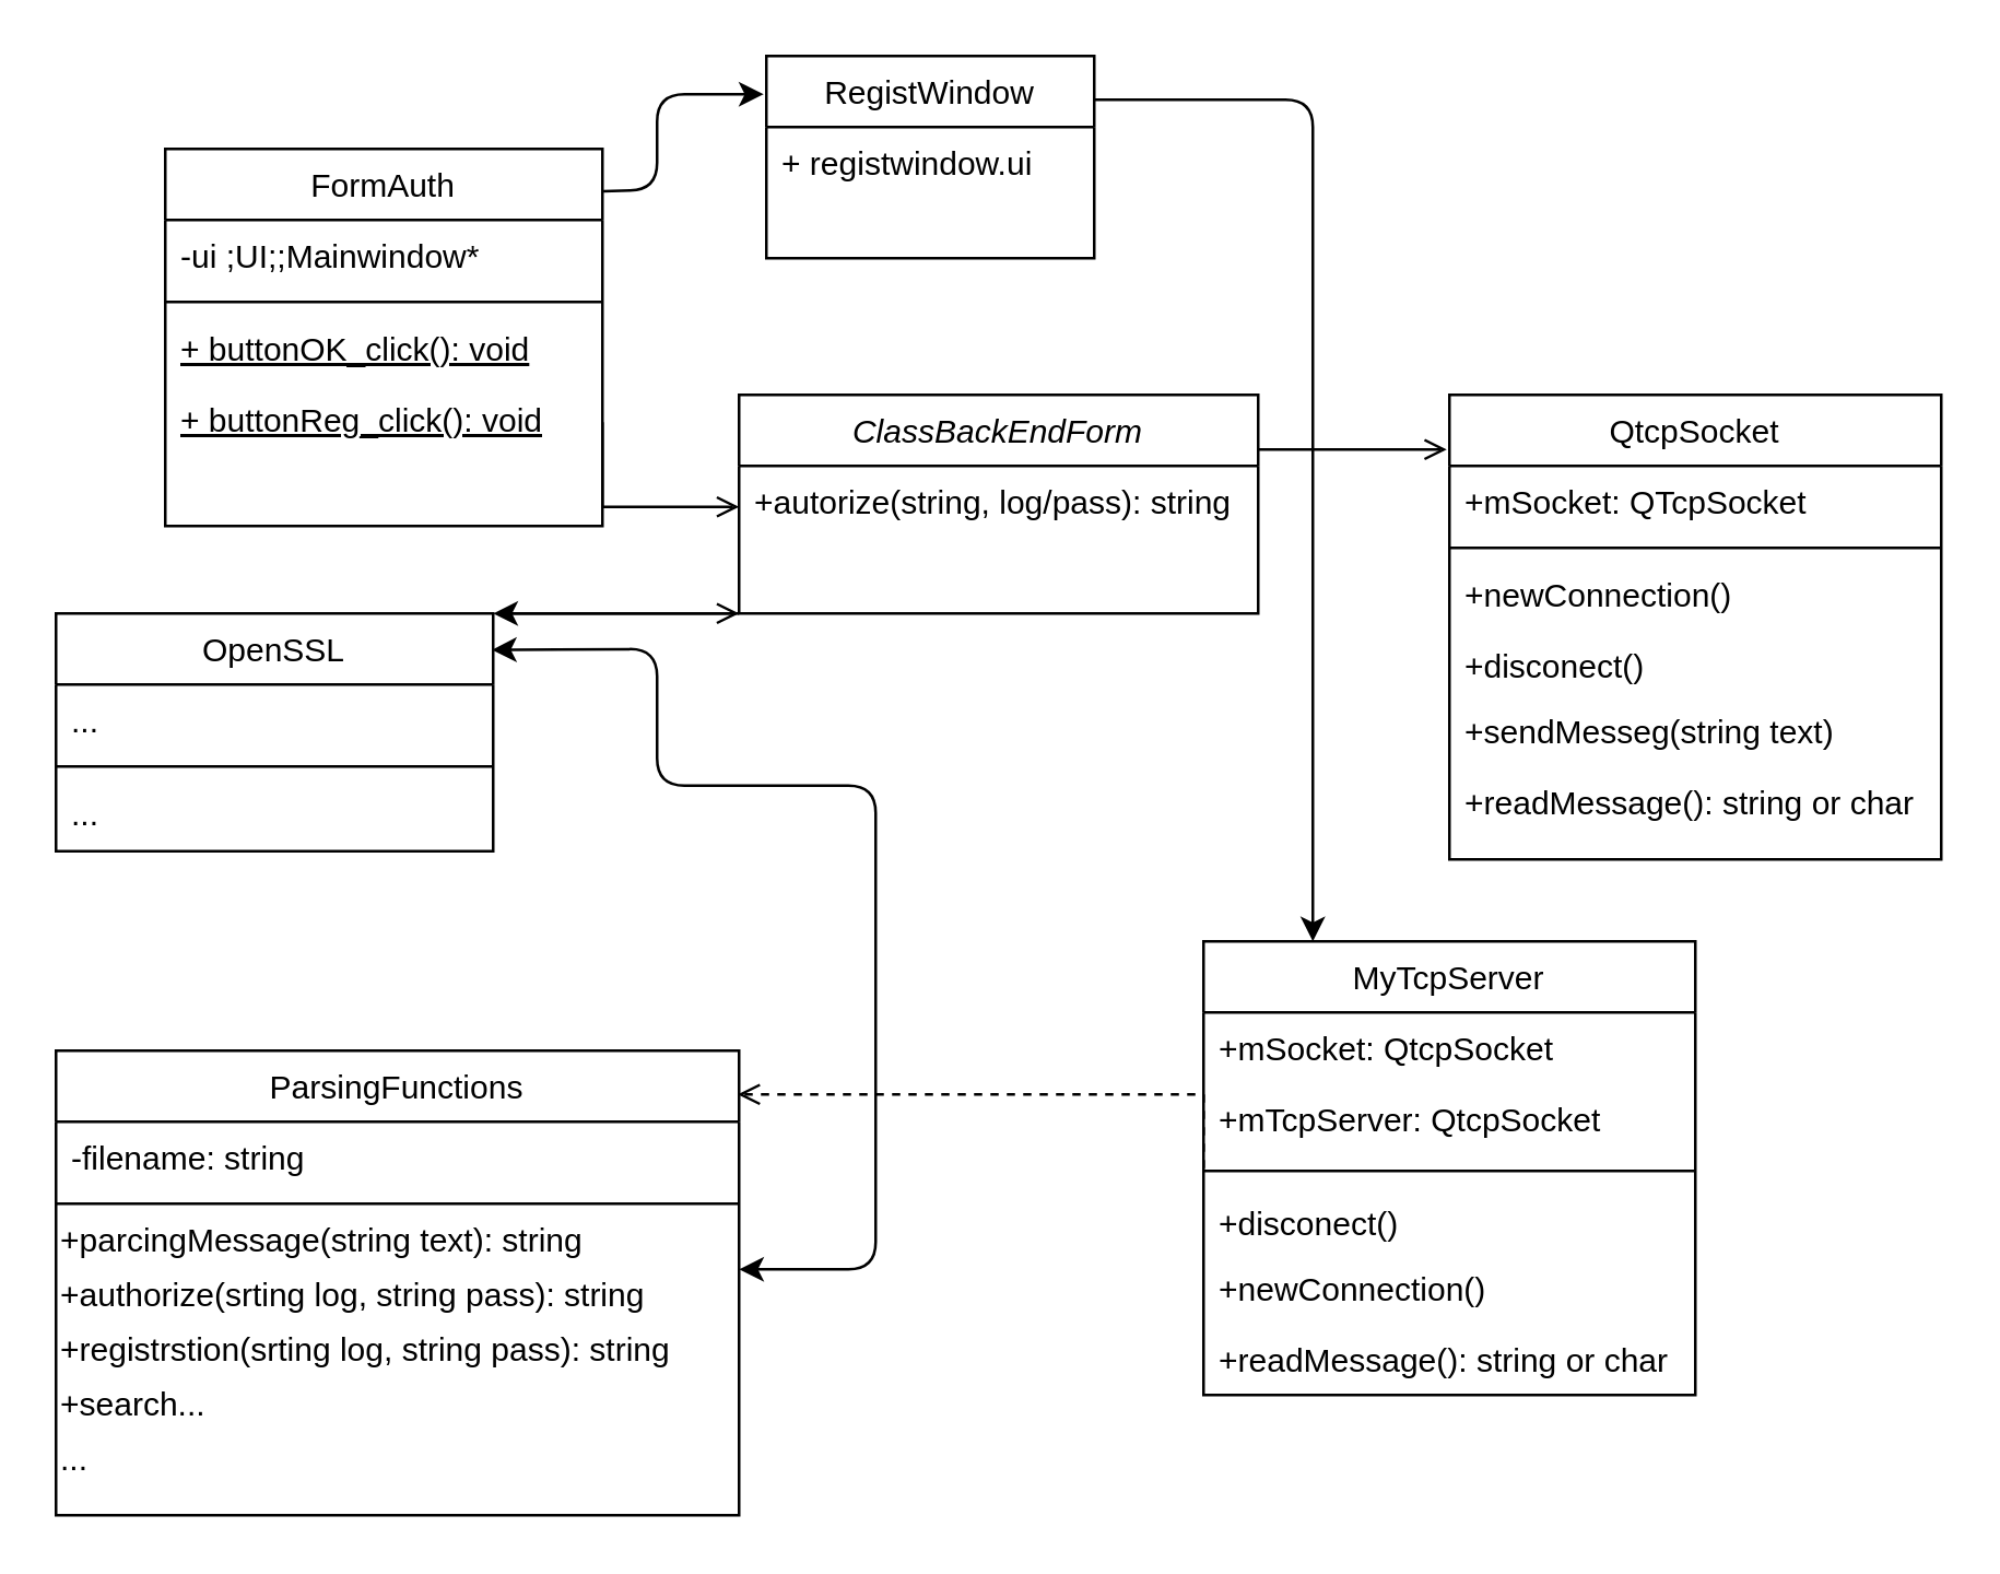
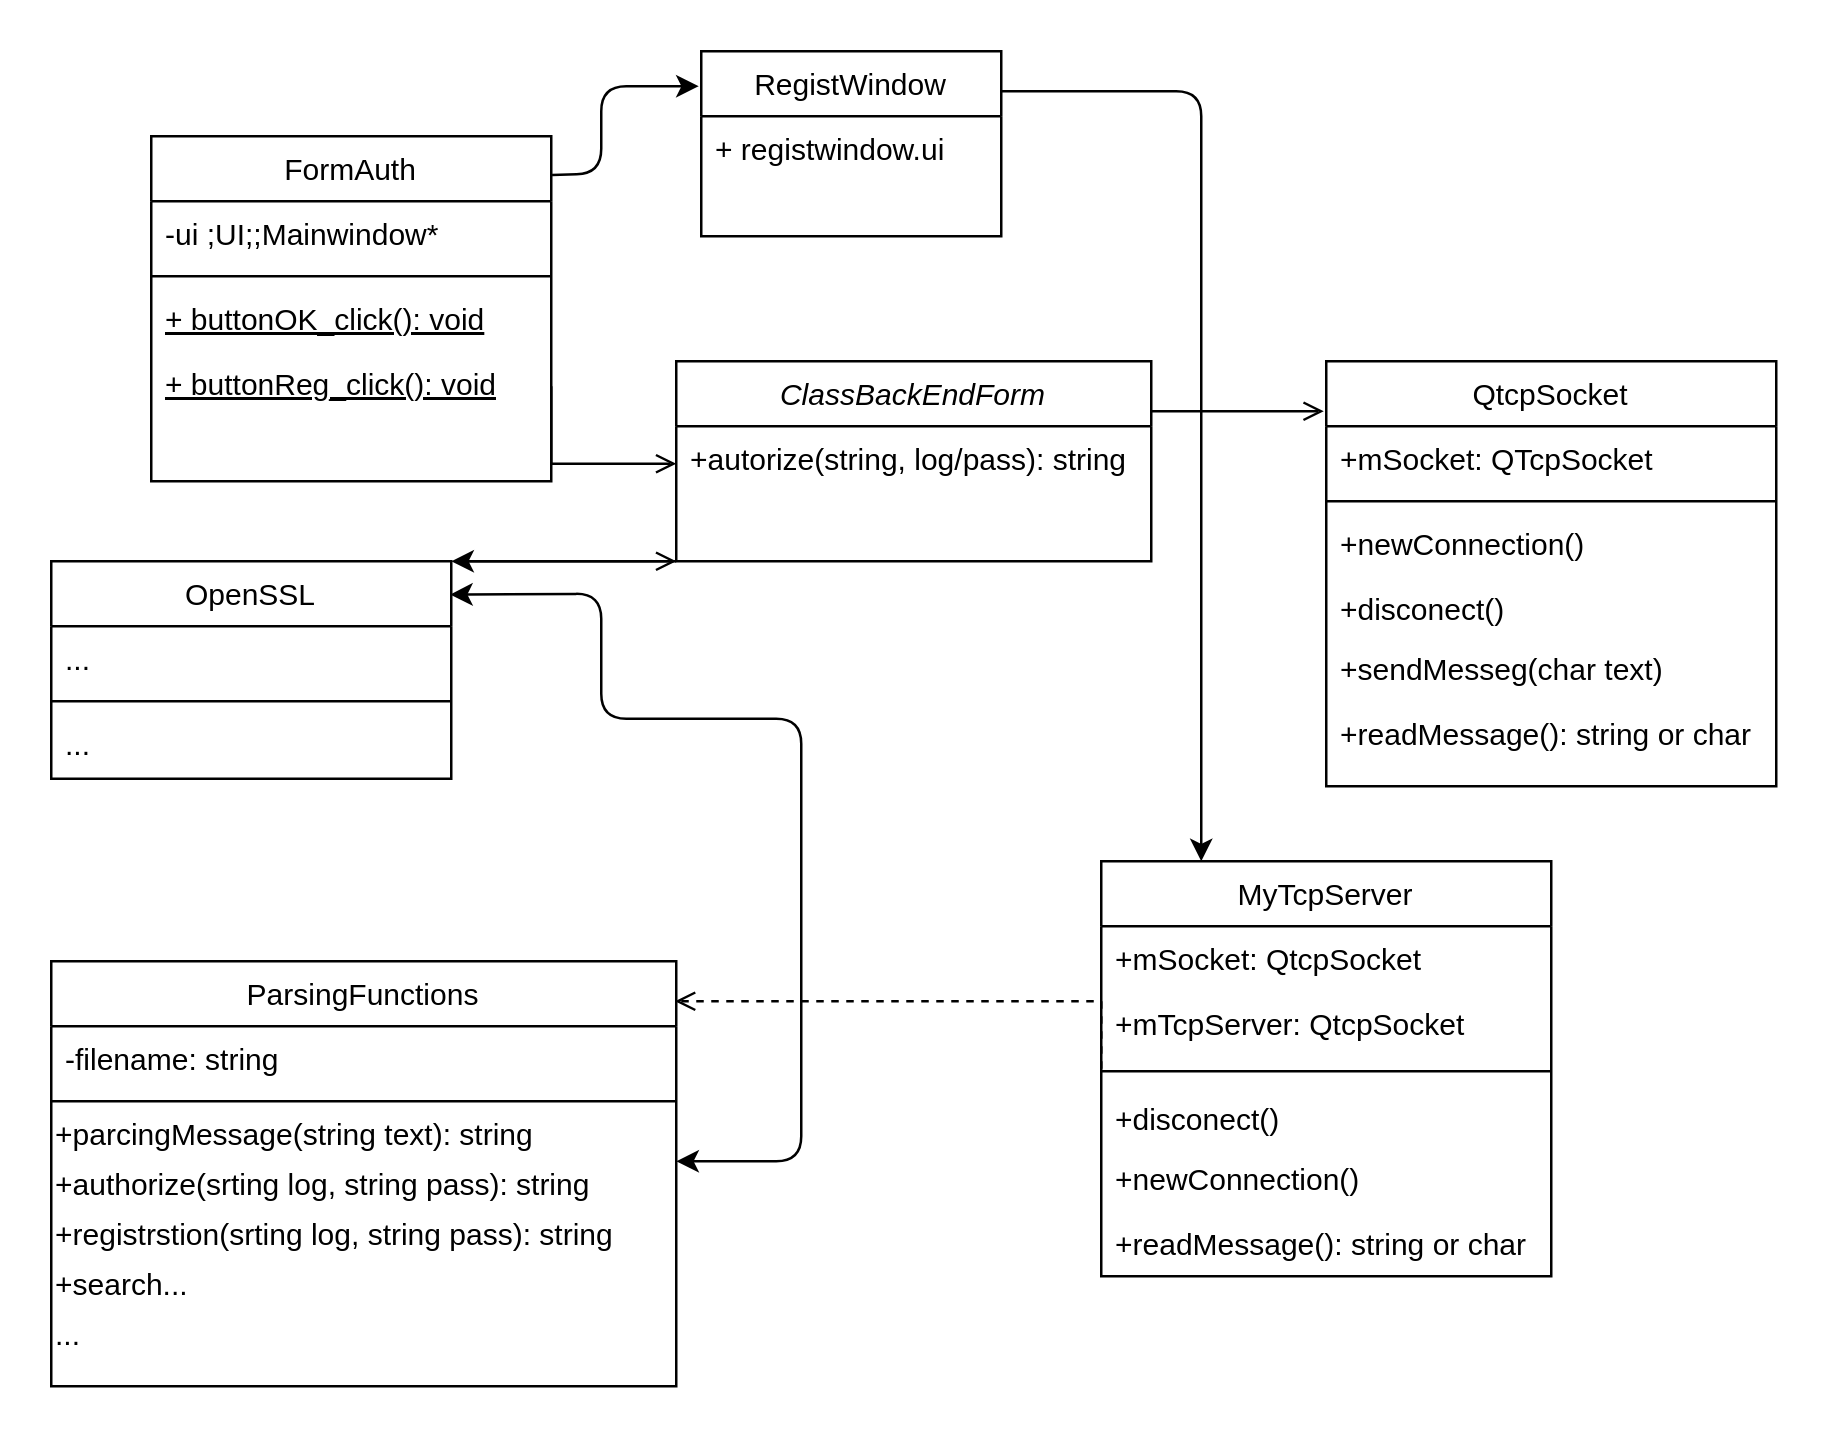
- <mxCell id="18" value="+sendMesseg(string text)" style="text;align=left;verticalAlign=top;spacingLeft=4;spacingRight=4;overflow=hidden;rotatable=0;points=[[0,0.5],[1,0.5]];portConstraint=eastwest;" vertex="1" parent="13"><mxGeometry y="110" width="180" height="26" as="geometry" /></mxCell>
+ <mxCell id="18" value="+sendMesseg(char text)" style="text;align=left;verticalAlign=top;spacingLeft=4;spacingRight=4;overflow=hidden;rotatable=0;points=[[0,0.5],[1,0.5]];portConstraint=eastwest;" vertex="1" parent="13"><mxGeometry y="110" width="180" height="26" as="geometry" /></mxCell>
